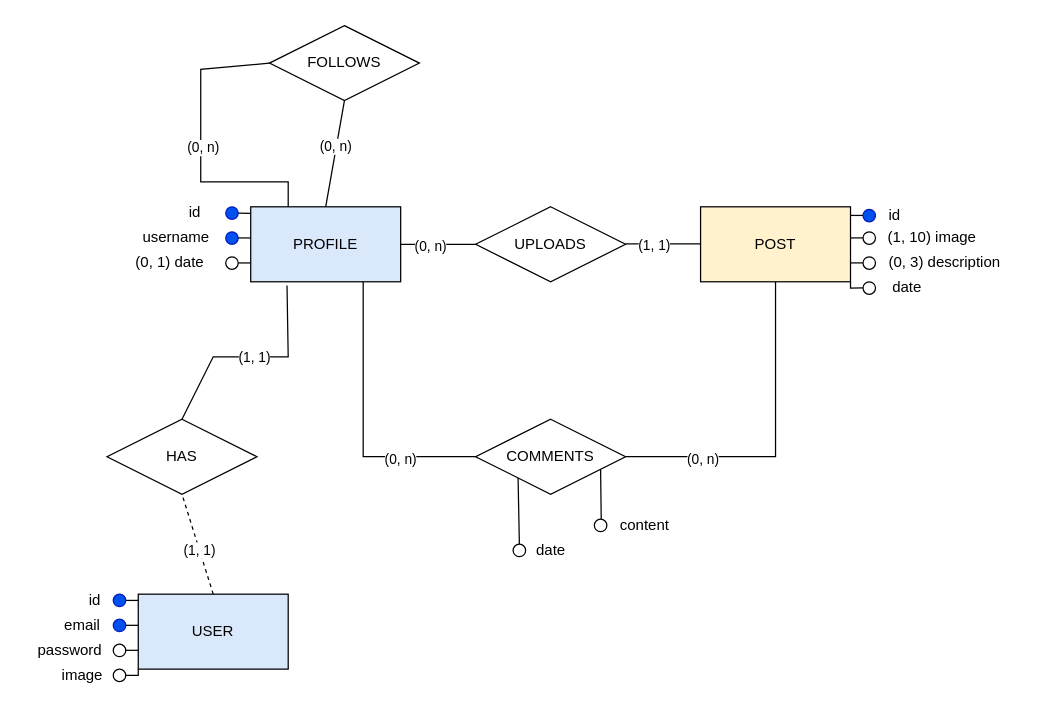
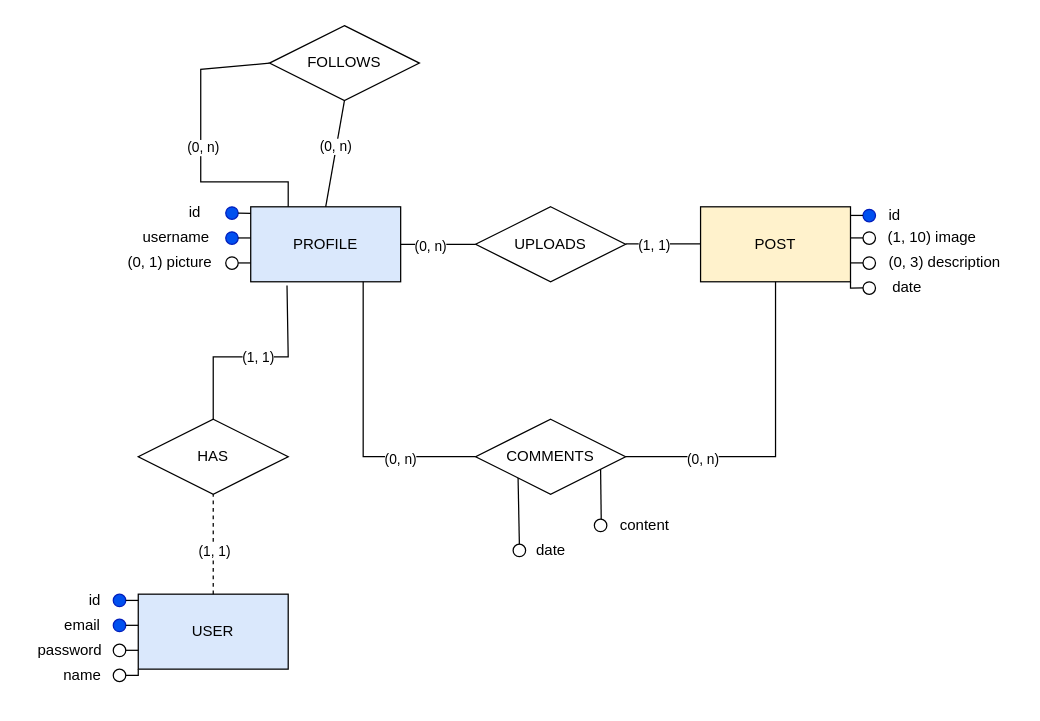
- <mxCell id="24" value="(0, 1) date" style="text;html=1;align=center;verticalAlign=middle;resizable=0;points=[];autosize=1;strokeColor=none;fillColor=none;" vertex="1" parent="1"><mxGeometry x="90" y="195" width="90" height="30" as="geometry" /></mxCell>
+ <mxCell id="24" value="(0, 1) picture" style="text;html=1;align=center;verticalAlign=middle;resizable=0;points=[];autosize=1;strokeColor=none;fillColor=none;" vertex="1" parent="1"><mxGeometry x="90" y="195" width="90" height="30" as="geometry" /></mxCell>
- <mxCell id="47" value="HAS" style="shape=rhombus;perimeter=rhombusPerimeter;whiteSpace=wrap;html=1;align=center;" vertex="1" parent="1"><mxGeometry x="85" y="335" width="120" height="60" as="geometry" /></mxCell>
+ <mxCell id="47" value="HAS" style="shape=rhombus;perimeter=rhombusPerimeter;whiteSpace=wrap;html=1;align=center;" vertex="1" parent="1"><mxGeometry x="110" y="335" width="120" height="60" as="geometry" /></mxCell>
- <mxCell id="63" value="image" style="text;html=1;align=center;verticalAlign=middle;resizable=0;points=[];autosize=1;strokeColor=none;fillColor=none;" vertex="1" parent="1"><mxGeometry x="40" y="525" width="50" height="30" as="geometry" /></mxCell>
+ <mxCell id="63" value="name" style="text;html=1;align=center;verticalAlign=middle;resizable=0;points=[];autosize=1;strokeColor=none;fillColor=none;" vertex="1" parent="1"><mxGeometry x="40" y="525" width="50" height="30" as="geometry" /></mxCell>
